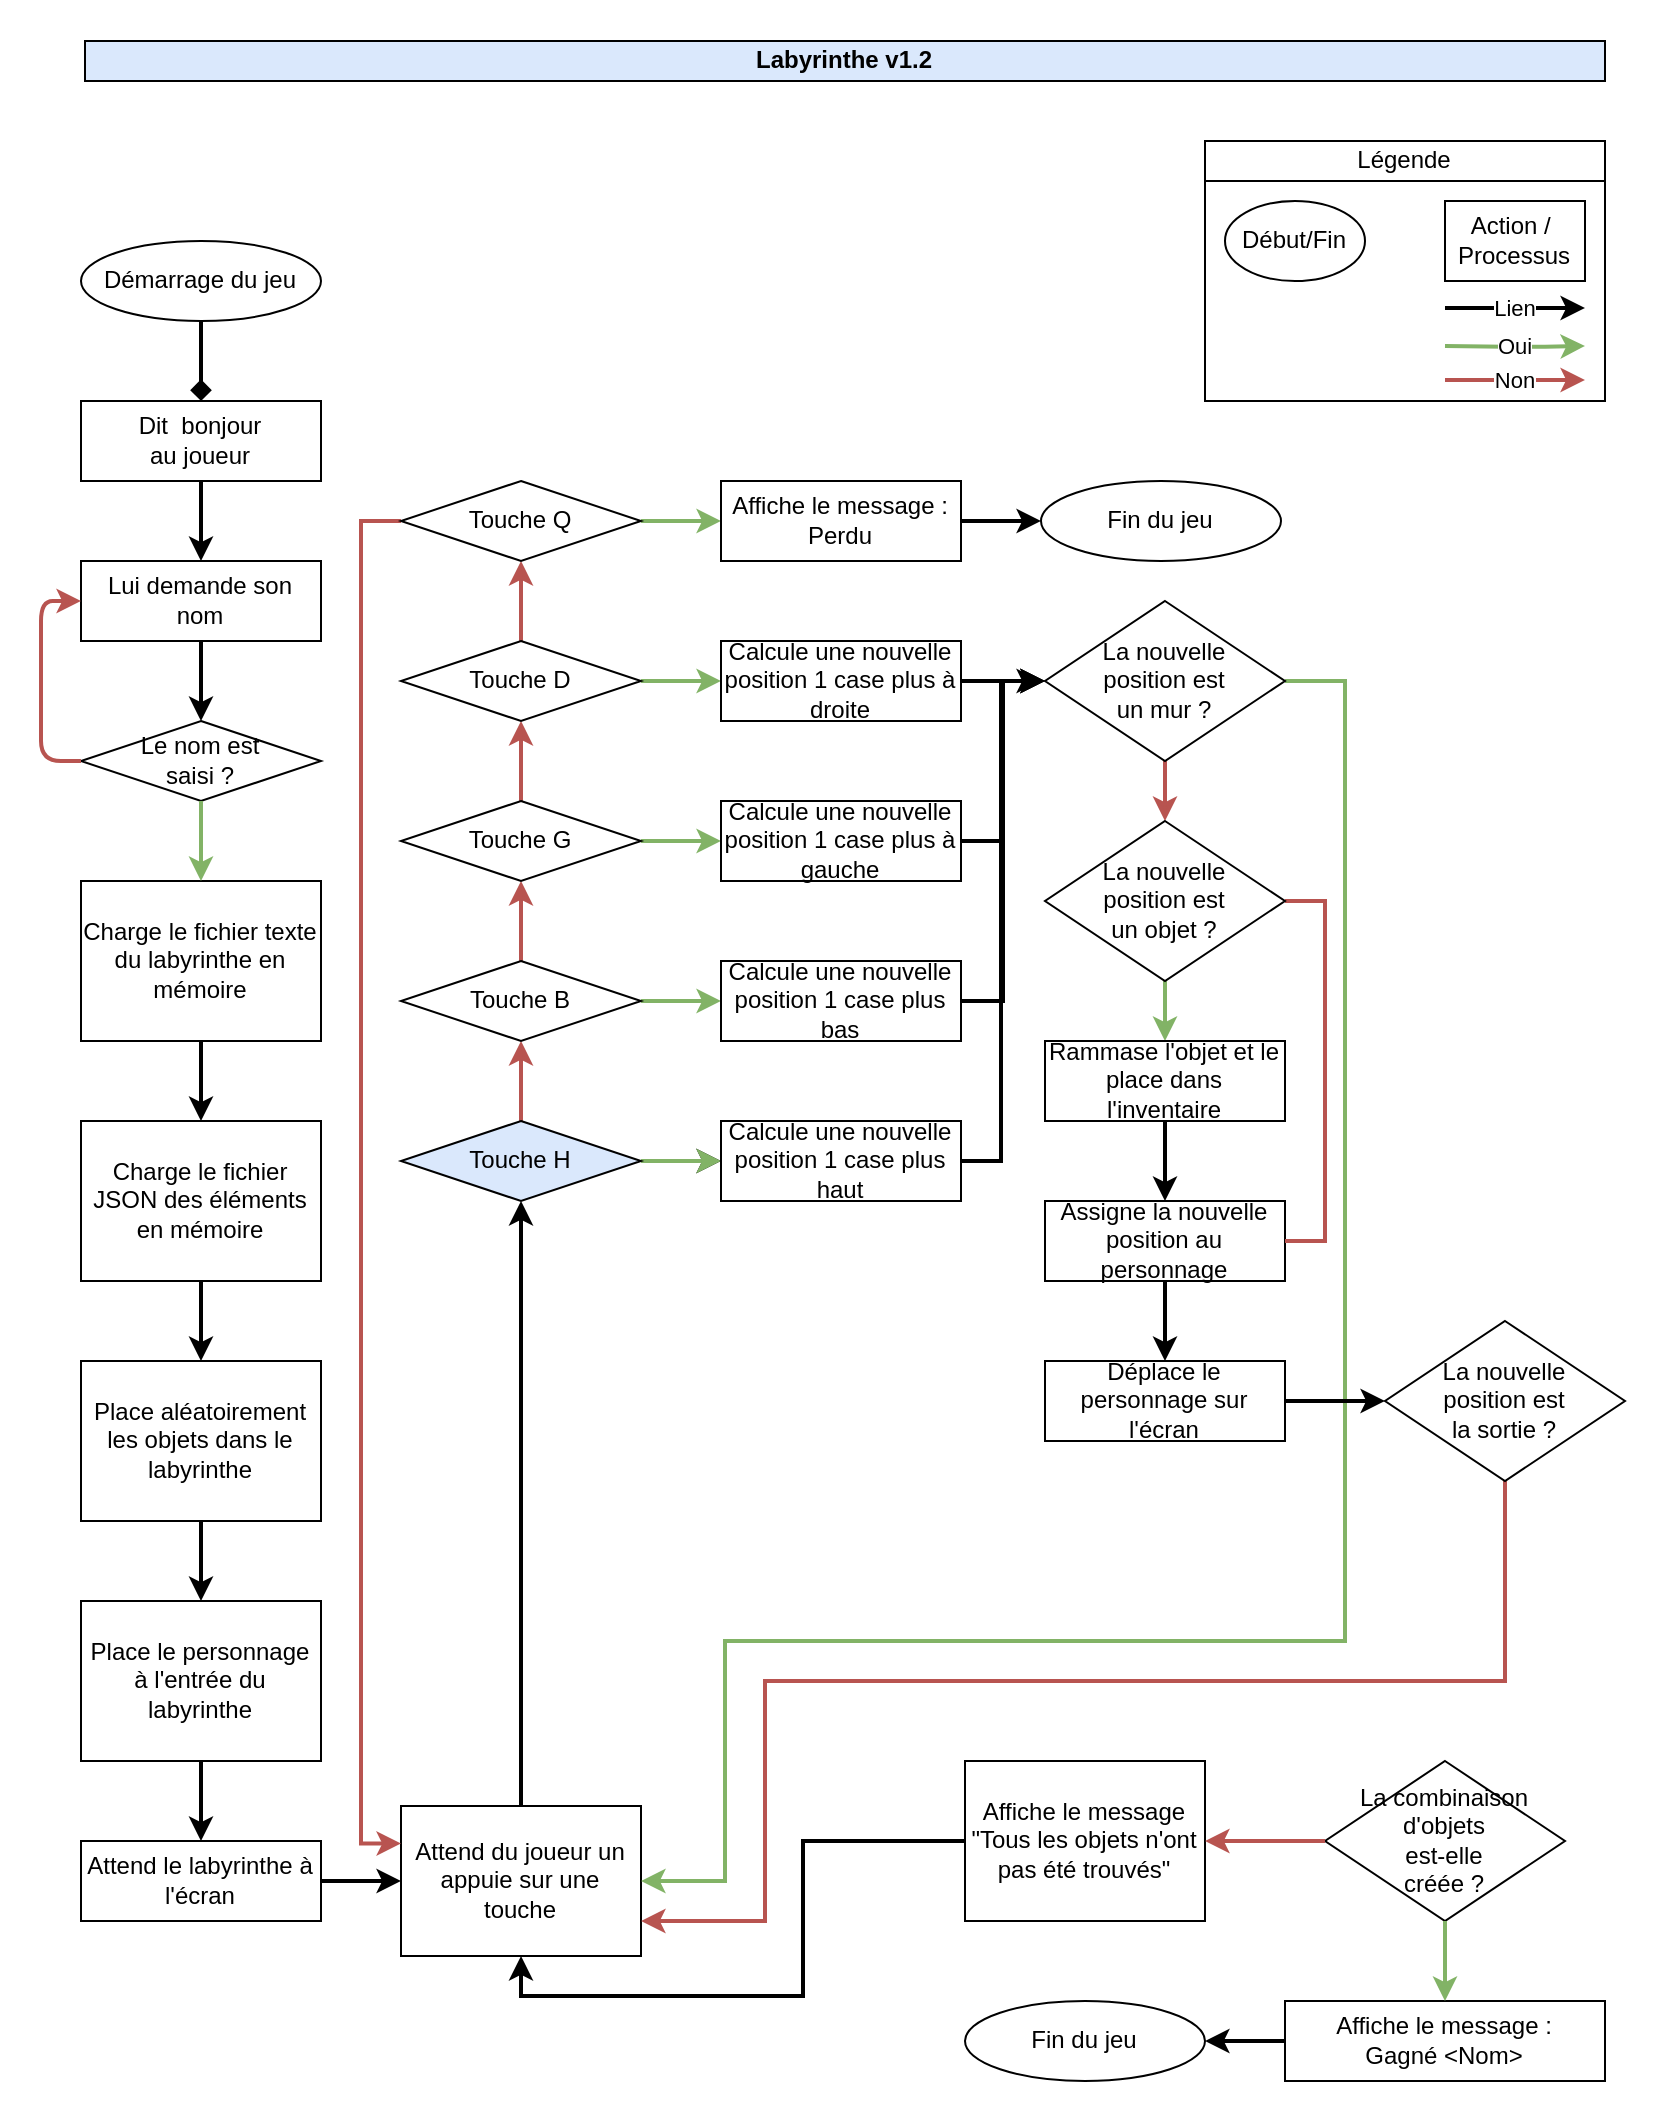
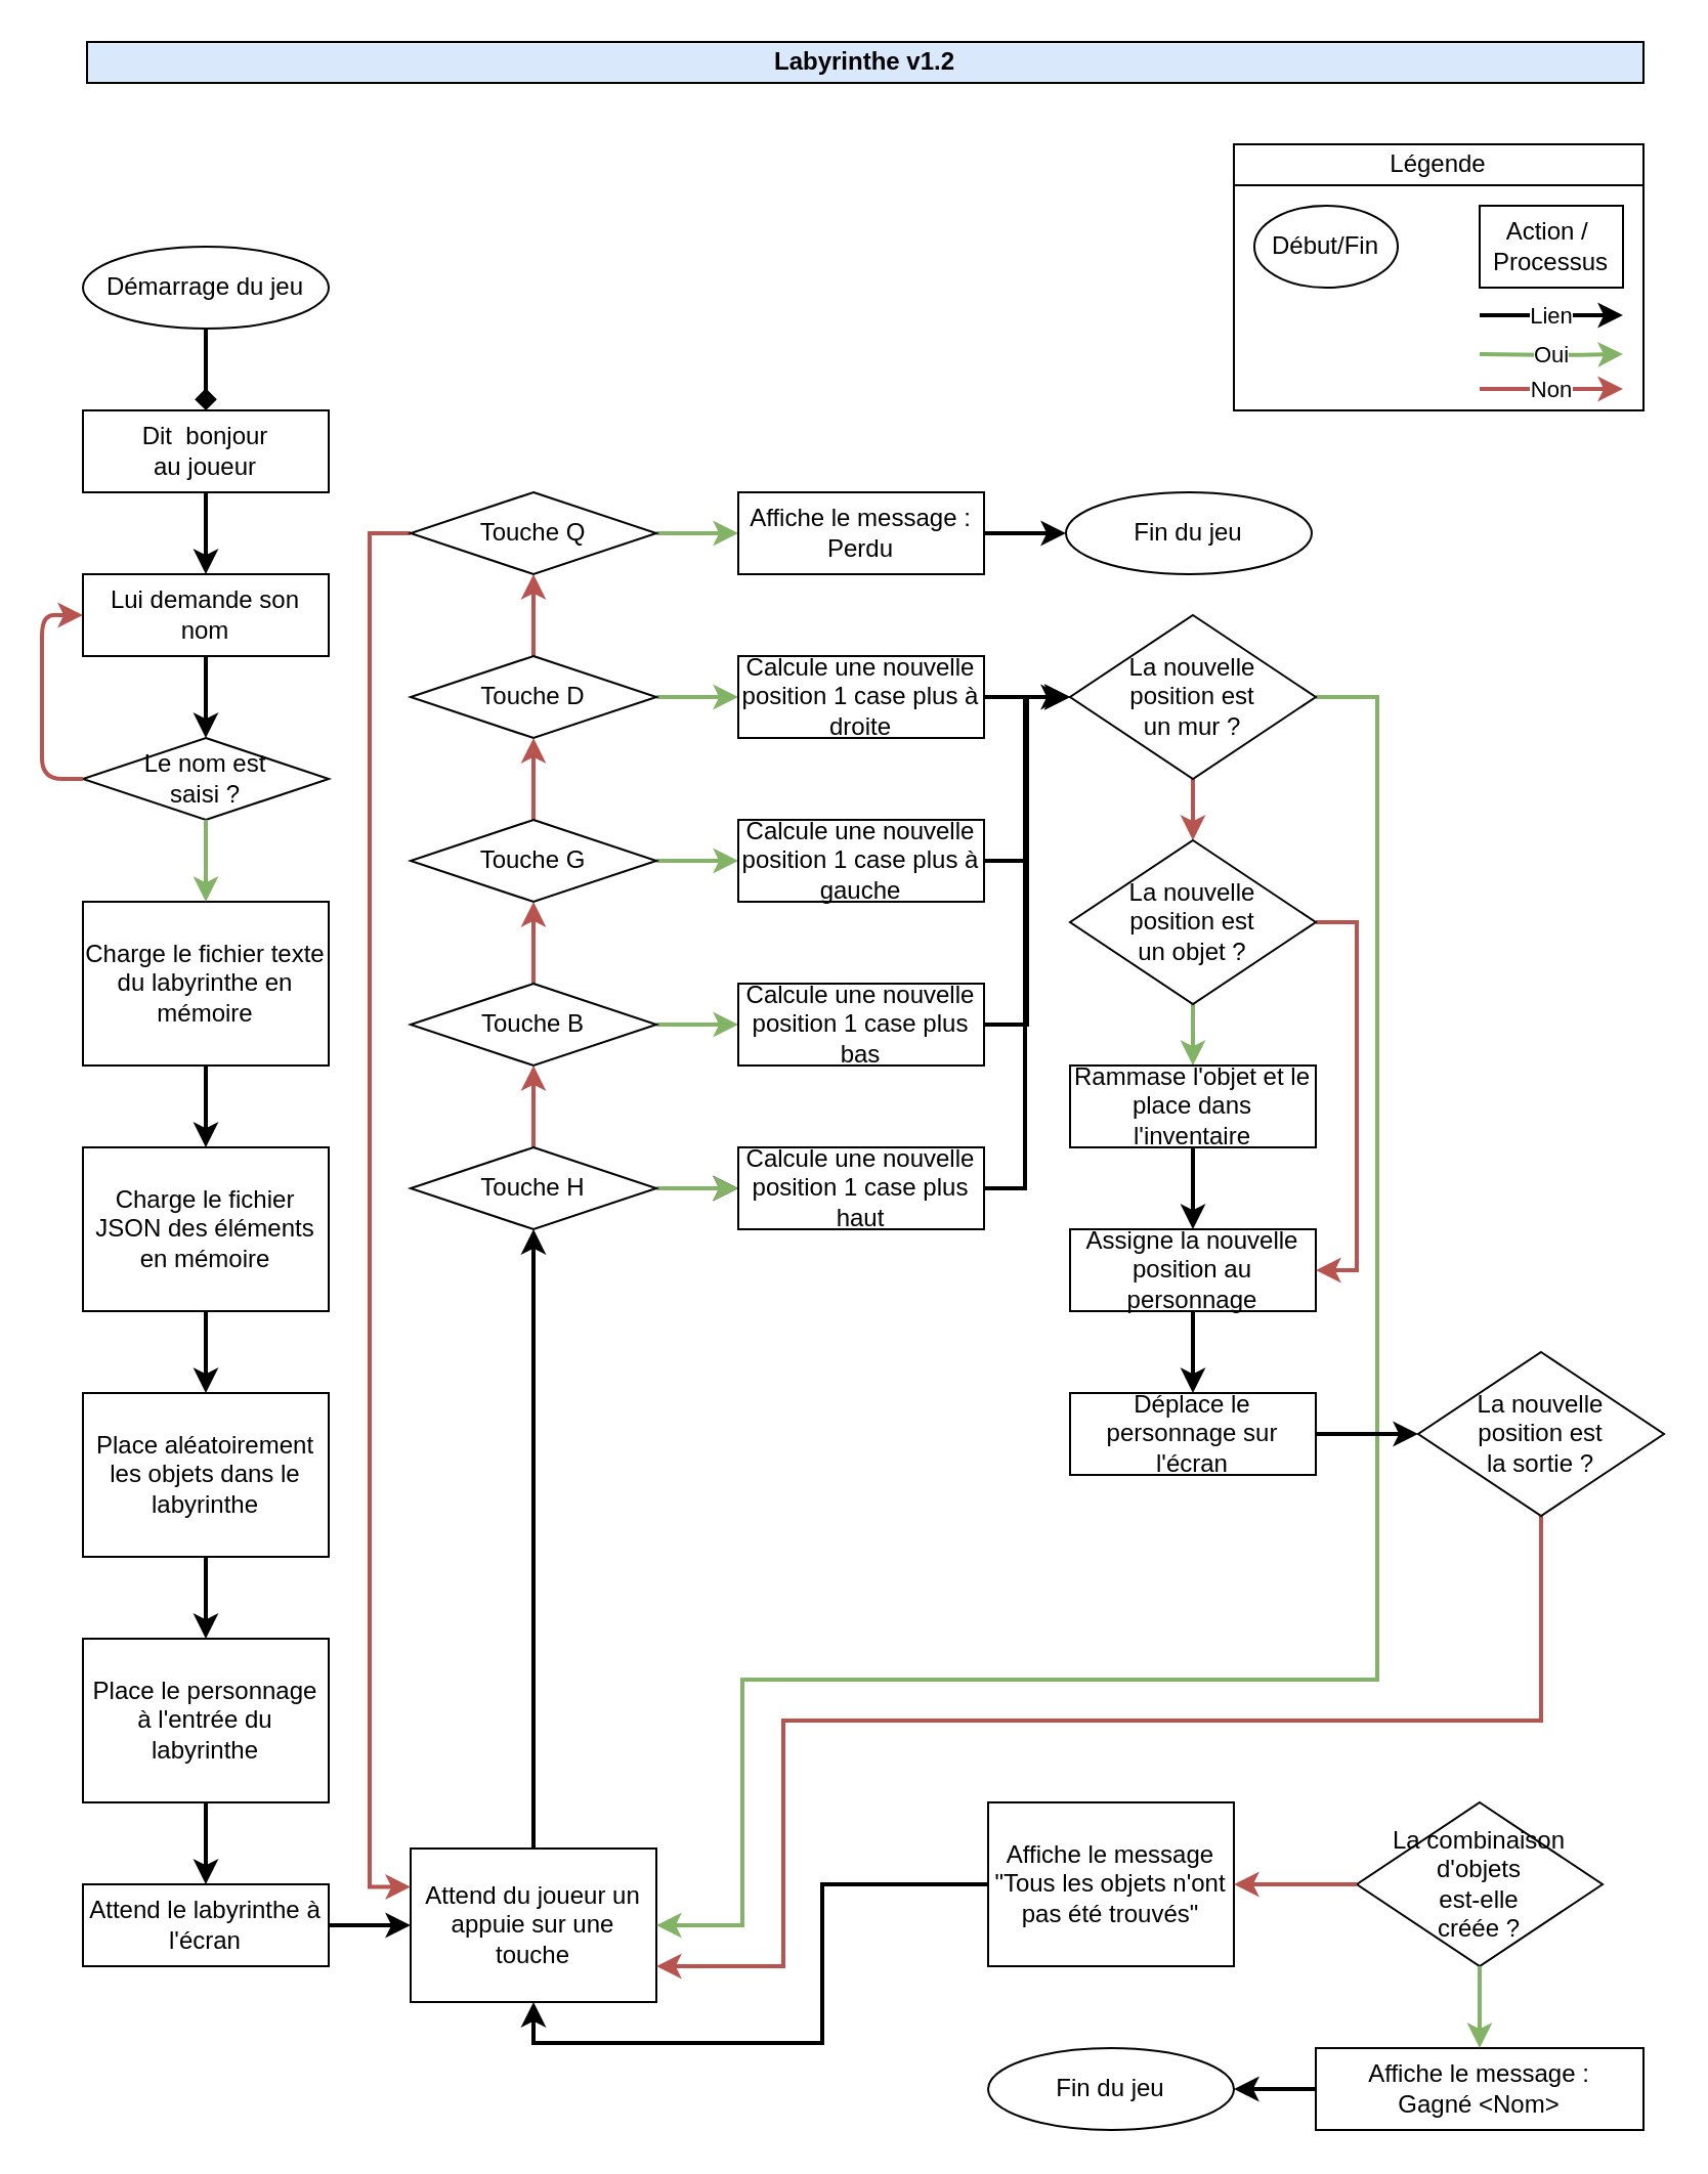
- <mxCell id="22" value="Touche H" style="rhombus;whiteSpace=wrap;html=1;fillColor=#dae8fc;" parent="1" vertex="1"><mxGeometry x="200" y="560" width="120" height="40" as="geometry" /></mxCell>
+ <mxCell id="22" value="Touche H" style="rhombus;whiteSpace=wrap;html=1;" parent="1" vertex="1"><mxGeometry x="200" y="560" width="120" height="40" as="geometry" /></mxCell>
- <mxCell id="78" style="edgeStyle=orthogonalEdgeStyle;rounded=0;orthogonalLoop=1;jettySize=auto;html=1;entryX=1;entryY=0.5;entryDx=0;entryDy=0;strokeWidth=2;exitX=1;exitY=0.5;exitDx=0;exitDy=0;fillColor=#f8cecc;strokeColor=#b85450;endArrow=none;" parent="1" source="79" target="47" edge="1"><mxGeometry relative="1" as="geometry" /></mxCell>
+ <mxCell id="78" style="edgeStyle=orthogonalEdgeStyle;rounded=0;orthogonalLoop=1;jettySize=auto;html=1;entryX=1;entryY=0.5;entryDx=0;entryDy=0;strokeWidth=2;exitX=1;exitY=0.5;exitDx=0;exitDy=0;fillColor=#f8cecc;strokeColor=#b85450;" parent="1" source="79" target="47" edge="1"><mxGeometry relative="1" as="geometry" /></mxCell>
